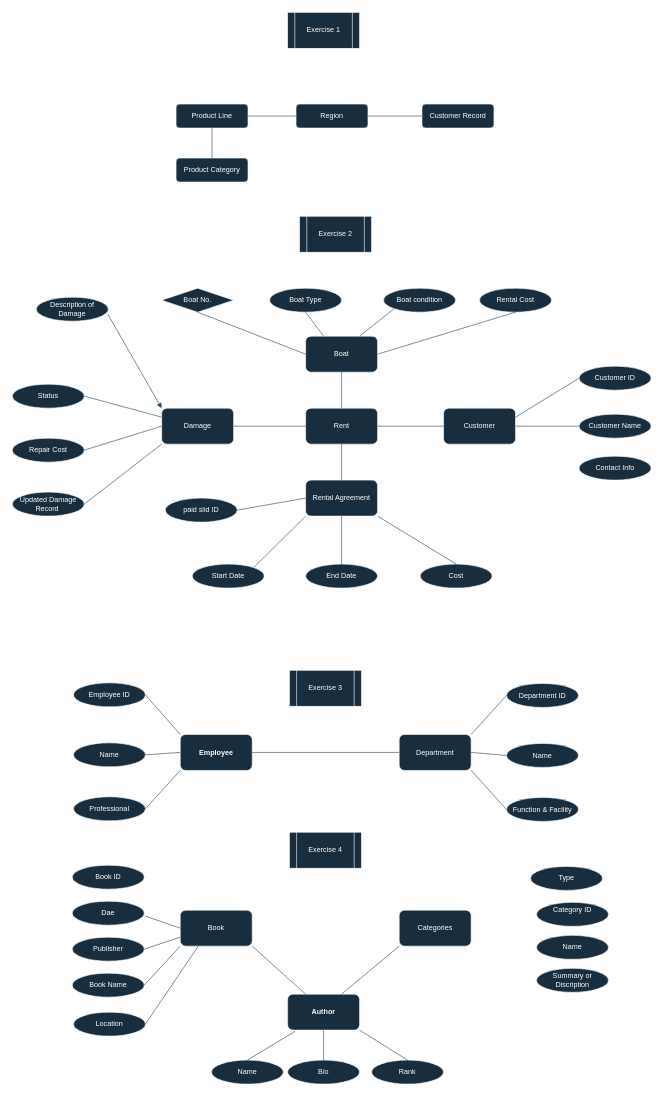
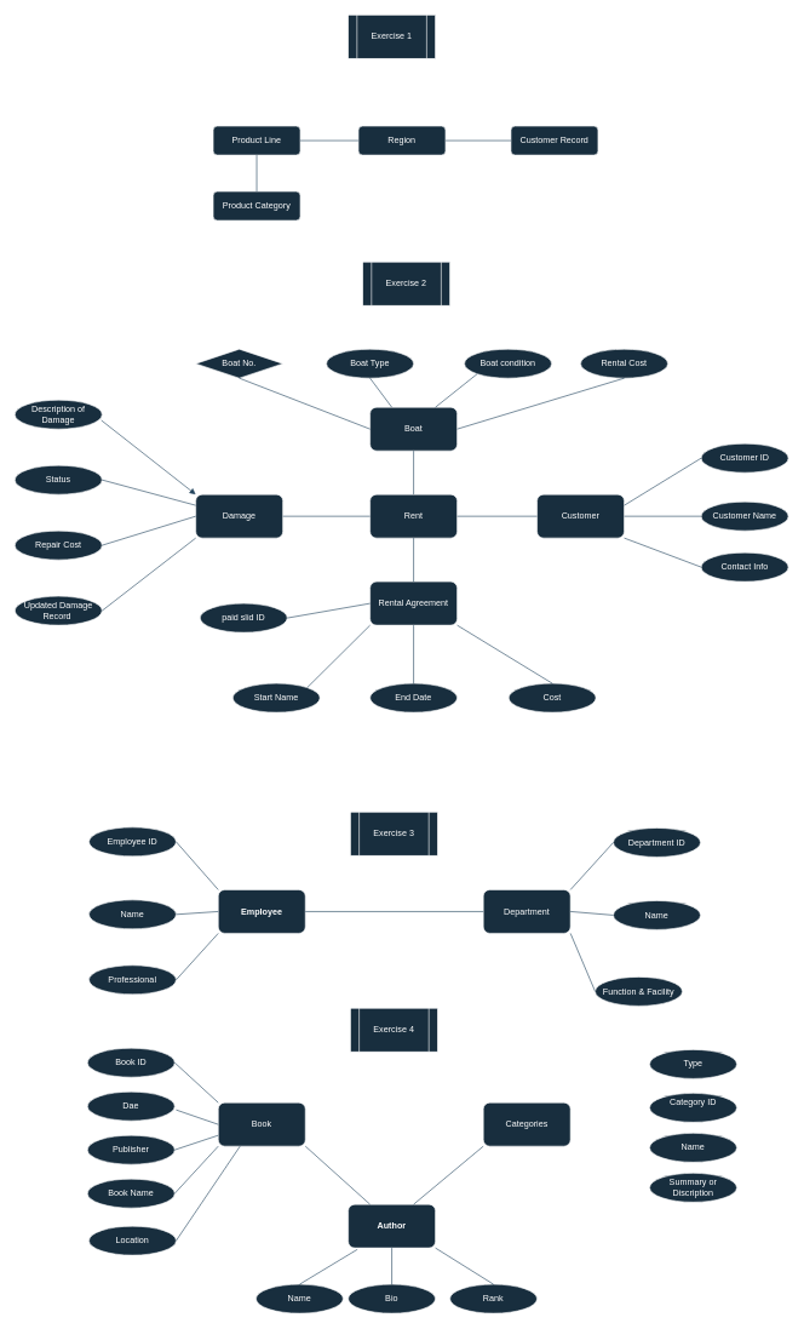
- <mxCell id="28" value="Description of Damage" style="ellipse;whiteSpace=wrap;html=1;labelBackgroundColor=none;fillColor=#182E3E;strokeColor=#FFFFFF;fontColor=#FFFFFF;" vertex="1" parent="1"><mxGeometry x="60" y="495" width="120" height="40" as="geometry" /></mxCell>
+ <mxCell id="28" value="Description of Damage" style="ellipse;whiteSpace=wrap;html=1;labelBackgroundColor=none;fillColor=#182E3E;strokeColor=#FFFFFF;fontColor=#FFFFFF;" vertex="1" parent="1"><mxGeometry x="20" y="550" width="120" height="40" as="geometry" /></mxCell>
+ <mxCell id="45" value="" style="endArrow=none;html=1;rounded=0;entryX=0;entryY=0.5;entryDx=0;entryDy=0;exitX=1;exitY=1;exitDx=0;exitDy=0;labelBackgroundColor=none;strokeColor=#23445D;fontColor=default;" edge="1" parent="1" source="13" target="42"><mxGeometry width="50" height="50" relative="1" as="geometry"><mxPoint x="849" y="700" as="sourcePoint" /><mxPoint x="880" y="640" as="targetPoint" /></mxGeometry></mxCell>
- <mxCell id="36" value="Start Date" style="ellipse;whiteSpace=wrap;html=1;labelBackgroundColor=none;fillColor=#182E3E;strokeColor=#FFFFFF;fontColor=#FFFFFF;" vertex="1" parent="1"><mxGeometry x="320" y="940" width="120" height="40" as="geometry" /></mxCell>
+ <mxCell id="36" value="Start Name" style="ellipse;whiteSpace=wrap;html=1;labelBackgroundColor=none;fillColor=#182E3E;strokeColor=#FFFFFF;fontColor=#FFFFFF;" vertex="1" parent="1"><mxGeometry x="320" y="940" width="120" height="40" as="geometry" /></mxCell>
- <mxCell id="59" value="Function &amp;amp; Facility" style="ellipse;whiteSpace=wrap;html=1;strokeColor=#FFFFFF;fontColor=#FFFFFF;fillColor=#182E3E;" vertex="1" parent="1"><mxGeometry x="844" y="1329" width="120" height="40" as="geometry" /></mxCell>
+ <mxCell id="59" value="Function &amp;amp; Facility" style="ellipse;whiteSpace=wrap;html=1;strokeColor=#FFFFFF;fontColor=#FFFFFF;fillColor=#182E3E;" vertex="1" parent="1"><mxGeometry x="819" y="1344" width="120" height="40" as="geometry" /></mxCell>
- <mxCell id="82" value="Type" style="ellipse;whiteSpace=wrap;html=1;strokeColor=#FFFFFF;fontColor=#FFFFFF;fillColor=#182E3E;" vertex="1" parent="1"><mxGeometry x="884" y="1444" width="120" height="40" as="geometry" /></mxCell>
+ <mxCell id="82" value="Type" style="ellipse;whiteSpace=wrap;html=1;strokeColor=#FFFFFF;fontColor=#FFFFFF;fillColor=#182E3E;" vertex="1" parent="1"><mxGeometry x="894" y="1444" width="120" height="40" as="geometry" /></mxCell>
+ <mxCell id="76" value="" style="endArrow=none;html=1;rounded=0;strokeColor=#23445D;exitX=1;exitY=0.5;exitDx=0;exitDy=0;entryX=0;entryY=0;entryDx=0;entryDy=0;" edge="1" parent="1" source="74" target="67"><mxGeometry width="50" height="50" relative="1" as="geometry"><mxPoint x="522" y="1477" as="sourcePoint" /><mxPoint x="572" y="1427" as="targetPoint" /></mxGeometry></mxCell>
